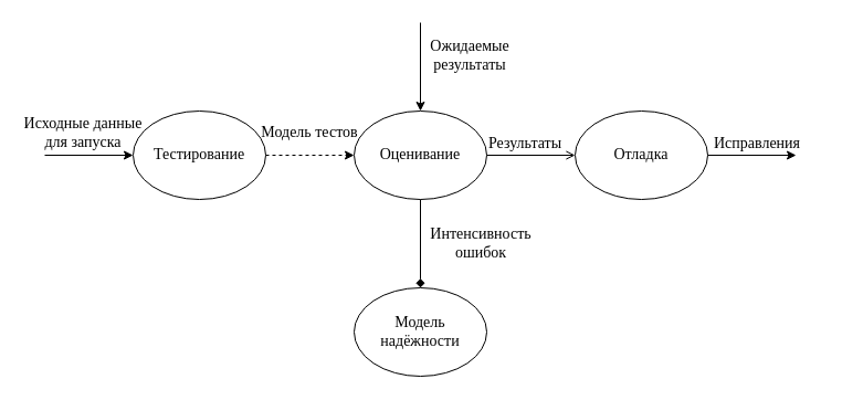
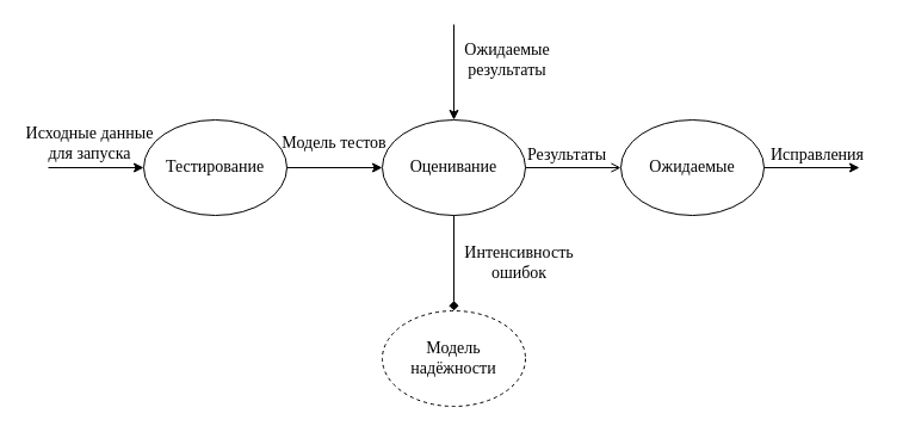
- <mxCell id="8" value="" style="endArrow=classic;html=1;fontFamily=Times New Roman;fontSize=14;exitX=1;exitY=0.5;exitDx=0;exitDy=0;entryX=0;entryY=0.5;entryDx=0;entryDy=0;dashed=1;" edge="1" parent="1" source="2" target="3"><mxGeometry width="50" height="50" relative="1" as="geometry"><mxPoint x="20" y="410" as="sourcePoint" /><mxPoint x="70" y="360" as="targetPoint" /></mxGeometry></mxCell>
+ <mxCell id="8" value="" style="endArrow=classic;html=1;fontFamily=Times New Roman;fontSize=14;exitX=1;exitY=0.5;exitDx=0;exitDy=0;entryX=0;entryY=0.5;entryDx=0;entryDy=0;" edge="1" parent="1" source="2" target="3"><mxGeometry width="50" height="50" relative="1" as="geometry"><mxPoint x="20" y="410" as="sourcePoint" /><mxPoint x="70" y="360" as="targetPoint" /></mxGeometry></mxCell>
- <mxCell id="4" value="Отладка" style="ellipse;whiteSpace=wrap;html=1;fontFamily=Times New Roman;fontSize=14;" vertex="1" parent="1"><mxGeometry x="520" y="100" width="120" height="80" as="geometry" /></mxCell>
+ <mxCell id="4" value="Ожидаемые" style="ellipse;whiteSpace=wrap;html=1;fontFamily=Times New Roman;fontSize=14;" vertex="1" parent="1"><mxGeometry x="520" y="100" width="120" height="80" as="geometry" /></mxCell>
- <mxCell id="5" value="Модель надёжности" style="ellipse;whiteSpace=wrap;html=1;fontFamily=Times New Roman;fontSize=14;" vertex="1" parent="1"><mxGeometry x="320" y="260" width="120" height="80" as="geometry" /></mxCell>
+ <mxCell id="5" value="Модель надёжности" style="ellipse;whiteSpace=wrap;html=1;fontFamily=Times New Roman;fontSize=14;dashed=1;" vertex="1" parent="1"><mxGeometry x="320" y="260" width="120" height="80" as="geometry" /></mxCell>
